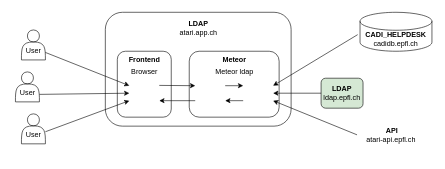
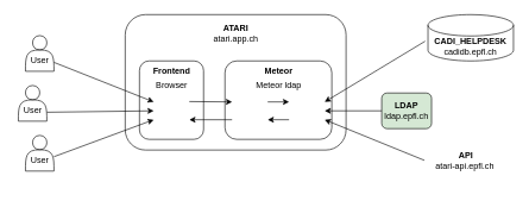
- <mxCell id="16" value="&lt;b&gt;LDAP&lt;/b&gt;" style="text;html=1;align=center;verticalAlign=middle;resizable=0;points=[];autosize=1;strokeColor=none;fillColor=none;" vertex="1" parent="1"><mxGeometry x="300" y="24.5" width="60" height="30" as="geometry" /></mxCell>
+ <mxCell id="16" value="&lt;b&gt;ATARI&lt;/b&gt;" style="text;html=1;align=center;verticalAlign=middle;resizable=0;points=[];autosize=1;strokeColor=none;fillColor=none;" vertex="1" parent="1"><mxGeometry x="300" y="24.5" width="60" height="30" as="geometry" /></mxCell>
